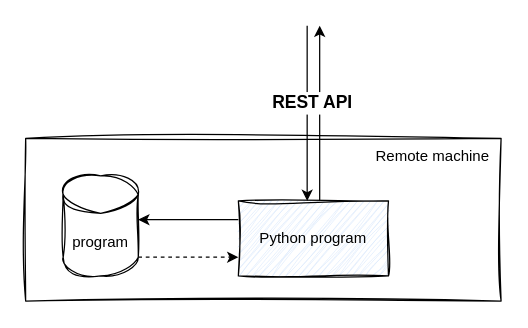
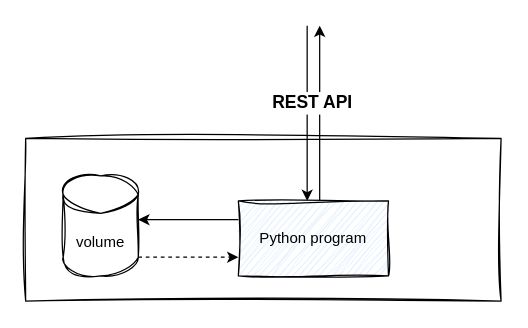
- <mxCell id="7" value="&lt;div&gt;Remote machine&lt;br&gt;&lt;/div&gt;" style="text;html=1;align=center;verticalAlign=middle;resizable=0;points=[];autosize=1;strokeColor=none;fillColor=none;" parent="1" vertex="1"><mxGeometry x="290" y="110" width="110" height="30" as="geometry" /></mxCell>
- <mxCell id="5" value="program" style="shape=cylinder3;whiteSpace=wrap;html=1;boundedLbl=1;backgroundOutline=1;size=15;sketch=1;curveFitting=1;jiggle=2;" parent="1" vertex="1"><mxGeometry x="50" y="140" width="60" height="80" as="geometry" /></mxCell>
+ <mxCell id="5" value="volume" style="shape=cylinder3;whiteSpace=wrap;html=1;boundedLbl=1;backgroundOutline=1;size=15;sketch=1;curveFitting=1;jiggle=2;" parent="1" vertex="1"><mxGeometry x="50" y="140" width="60" height="80" as="geometry" /></mxCell>
